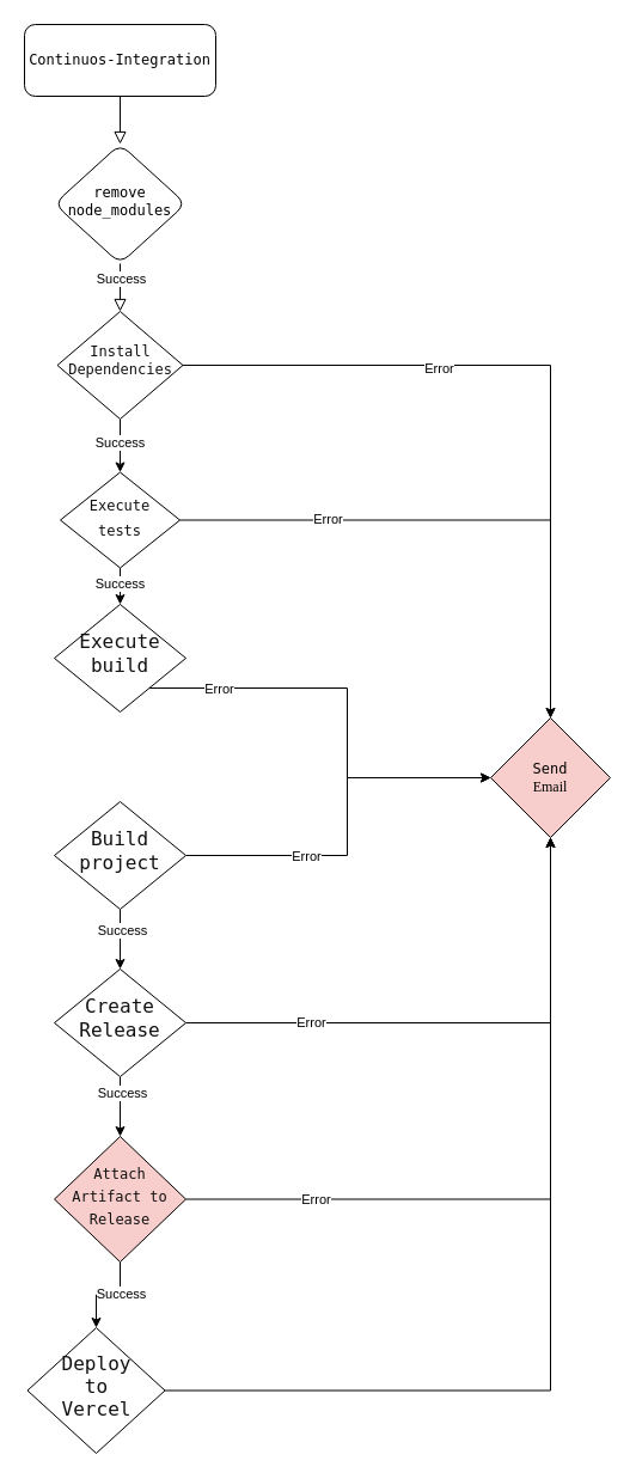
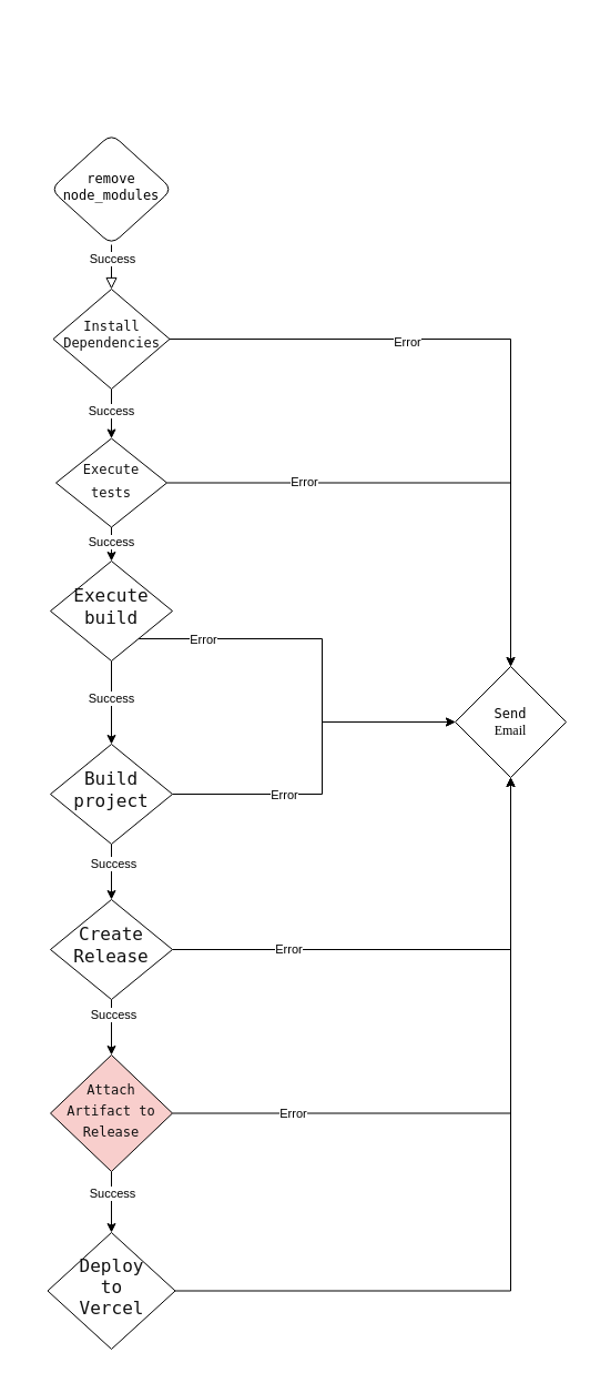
- <mxCell id="11" value="&lt;pre&gt;&lt;code class=&quot;!whitespace-pre hljs language-plaintext&quot;&gt;Continuos-Integration&lt;/code&gt;&lt;/pre&gt;" style="rounded=1;whiteSpace=wrap;html=1;" vertex="1" parent="1"><mxGeometry x="20" y="20" width="160" height="60" as="geometry" /></mxCell>
- <mxCell id="2" value="" style="rounded=0;html=1;jettySize=auto;orthogonalLoop=1;fontSize=11;endArrow=block;endFill=0;endSize=8;strokeWidth=1;shadow=0;labelBackgroundColor=none;edgeStyle=orthogonalEdgeStyle;" parent="1" source="11" target="5" edge="1"><mxGeometry relative="1" as="geometry" /></mxCell>
+ <mxCell id="18" value="" style="edgeStyle=orthogonalEdgeStyle;rounded=0;orthogonalLoop=1;jettySize=auto;html=1;" edge="1" parent="1" source="22" target="27"><mxGeometry relative="1" as="geometry" /></mxCell>
+ <mxCell id="19" value="Success" style="edgeLabel;html=1;align=center;verticalAlign=middle;resizable=0;points=[];" vertex="1" connectable="0" parent="18"><mxGeometry x="-0.133" y="-1" relative="1" as="geometry"><mxPoint as="offset" /></mxGeometry></mxCell>
- <mxCell id="12" value="&lt;div&gt;&lt;font face=&quot;monospace&quot;&gt;Send&lt;/font&gt;&lt;/div&gt;&lt;div&gt;&lt;font face=&quot;QTCCVBI2wVTDWKmlj_vC&quot;&gt;Email&lt;/font&gt;&lt;/div&gt;" style="rhombus;whiteSpace=wrap;html=1;fillColor=#f8cecc;" vertex="1" parent="1"><mxGeometry x="410" y="600" width="100" height="100" as="geometry" /></mxCell>
+ <mxCell id="12" value="&lt;div&gt;&lt;font face=&quot;monospace&quot;&gt;Send&lt;/font&gt;&lt;/div&gt;&lt;div&gt;&lt;font face=&quot;QTCCVBI2wVTDWKmlj_vC&quot;&gt;Email&lt;/font&gt;&lt;/div&gt;" style="rhombus;whiteSpace=wrap;html=1;" vertex="1" parent="1"><mxGeometry x="410" y="600" width="100" height="100" as="geometry" /></mxCell>
- <mxCell id="39" value="&lt;div align=&quot;center&quot;&gt;&lt;pre style=&quot;white-space: pre-wrap; margin: 0px 0px 4px; padding: 10px; box-sizing: border-box; border: 1px solid var(--cib-color-stroke-neutral-primary); background: var(--cib-color-syntax-background-surface); border-radius: var(--cib-border-radius-large); color: rgb(17, 17, 17); font-size: 16px; font-style: normal; font-variant-ligatures: normal; font-variant-caps: normal; font-weight: 400; letter-spacing: normal; text-indent: 0px; text-transform: none; word-spacing: 0px; -webkit-text-stroke-width: 0px; text-decoration-thickness: initial; text-decoration-style: initial; text-decoration-color: initial;&quot;&gt;&lt;code style=&quot;white-space: pre-wrap; font-size: var(--cib-type-body1-font-size); line-height: var(--cib-type-body1-line-height); font-weight: var(--cib-type-body1-font-weight); font-variation-settings: var(--cib-type-body1-font-variation-settings);&quot;&gt;Deploy to Vercel&lt;/code&gt;&lt;/pre&gt;&lt;/div&gt;" style="rhombus;whiteSpace=wrap;html=1;shadow=0;strokeWidth=1;spacing=6;spacingTop=-4;align=center;" vertex="1" parent="1"><mxGeometry x="22.5" y="1110" width="115" height="105" as="geometry" /></mxCell>
+ <mxCell id="39" value="&lt;div align=&quot;center&quot;&gt;&lt;pre style=&quot;white-space: pre-wrap; margin: 0px 0px 4px; padding: 10px; box-sizing: border-box; border: 1px solid var(--cib-color-stroke-neutral-primary); background: var(--cib-color-syntax-background-surface); border-radius: var(--cib-border-radius-large); color: rgb(17, 17, 17); font-size: 16px; font-style: normal; font-variant-ligatures: normal; font-variant-caps: normal; font-weight: 400; letter-spacing: normal; text-indent: 0px; text-transform: none; word-spacing: 0px; -webkit-text-stroke-width: 0px; text-decoration-thickness: initial; text-decoration-style: initial; text-decoration-color: initial;&quot;&gt;&lt;code style=&quot;white-space: pre-wrap; font-size: var(--cib-type-body1-font-size); line-height: var(--cib-type-body1-line-height); font-weight: var(--cib-type-body1-font-weight); font-variation-settings: var(--cib-type-body1-font-variation-settings);&quot;&gt;Deploy to Vercel&lt;/code&gt;&lt;/pre&gt;&lt;/div&gt;" style="rhombus;whiteSpace=wrap;html=1;shadow=0;strokeWidth=1;spacing=6;spacingTop=-4;align=center;" vertex="1" parent="1"><mxGeometry x="42.5" y="1110" width="115" height="105" as="geometry" /></mxCell>
